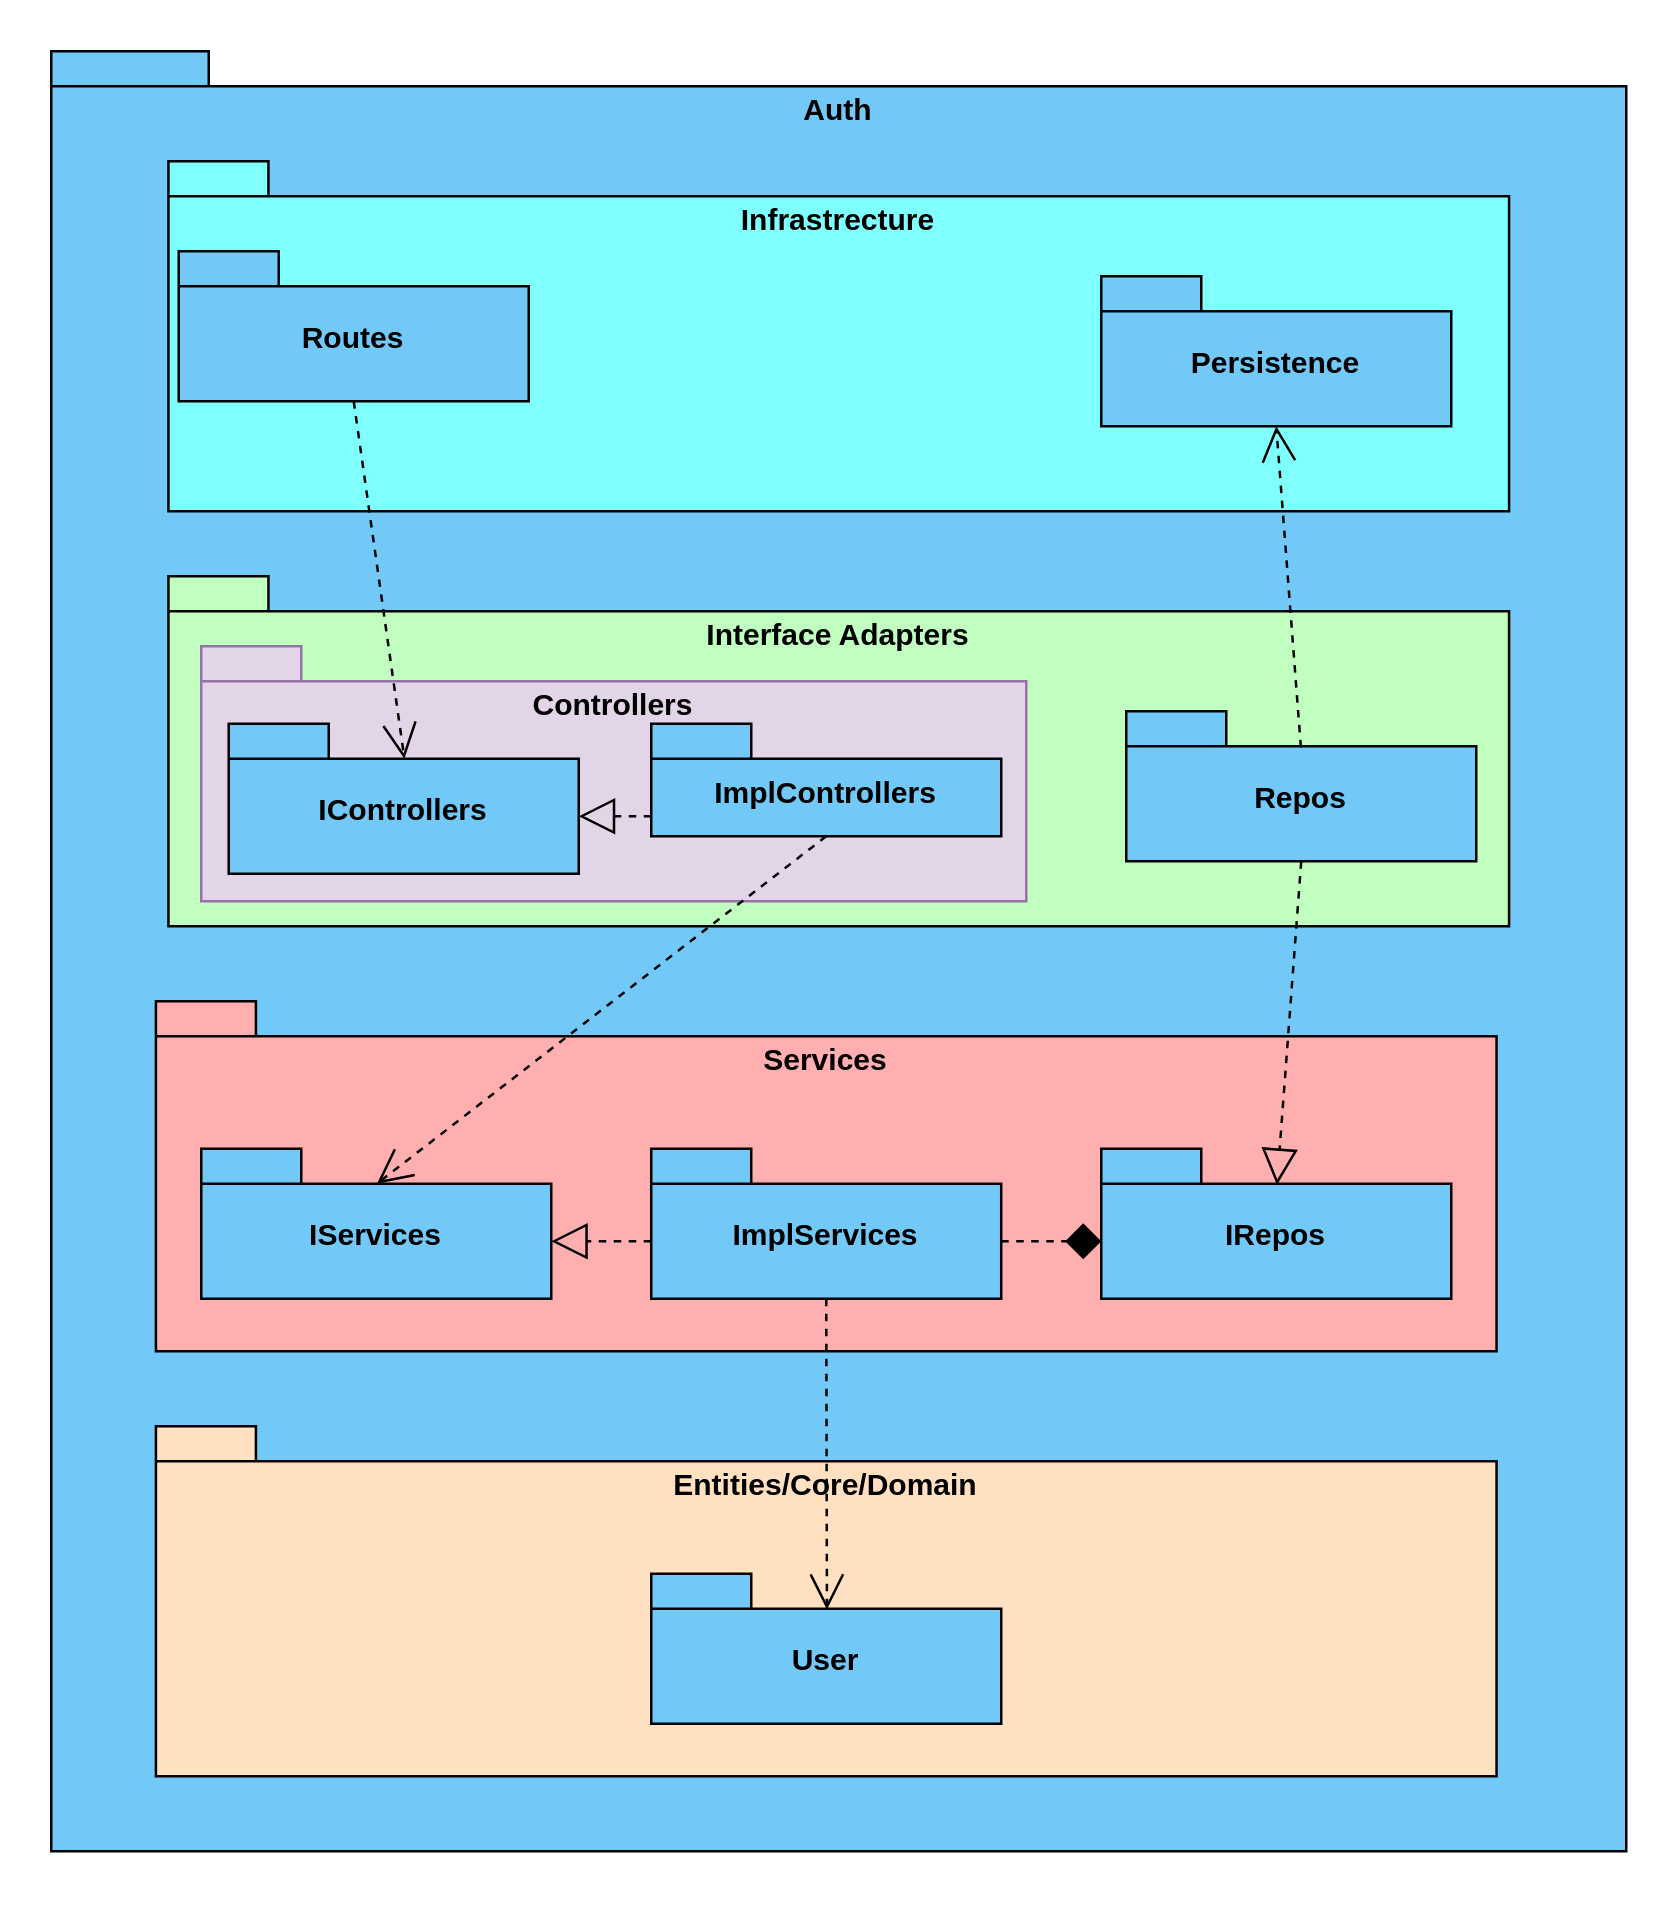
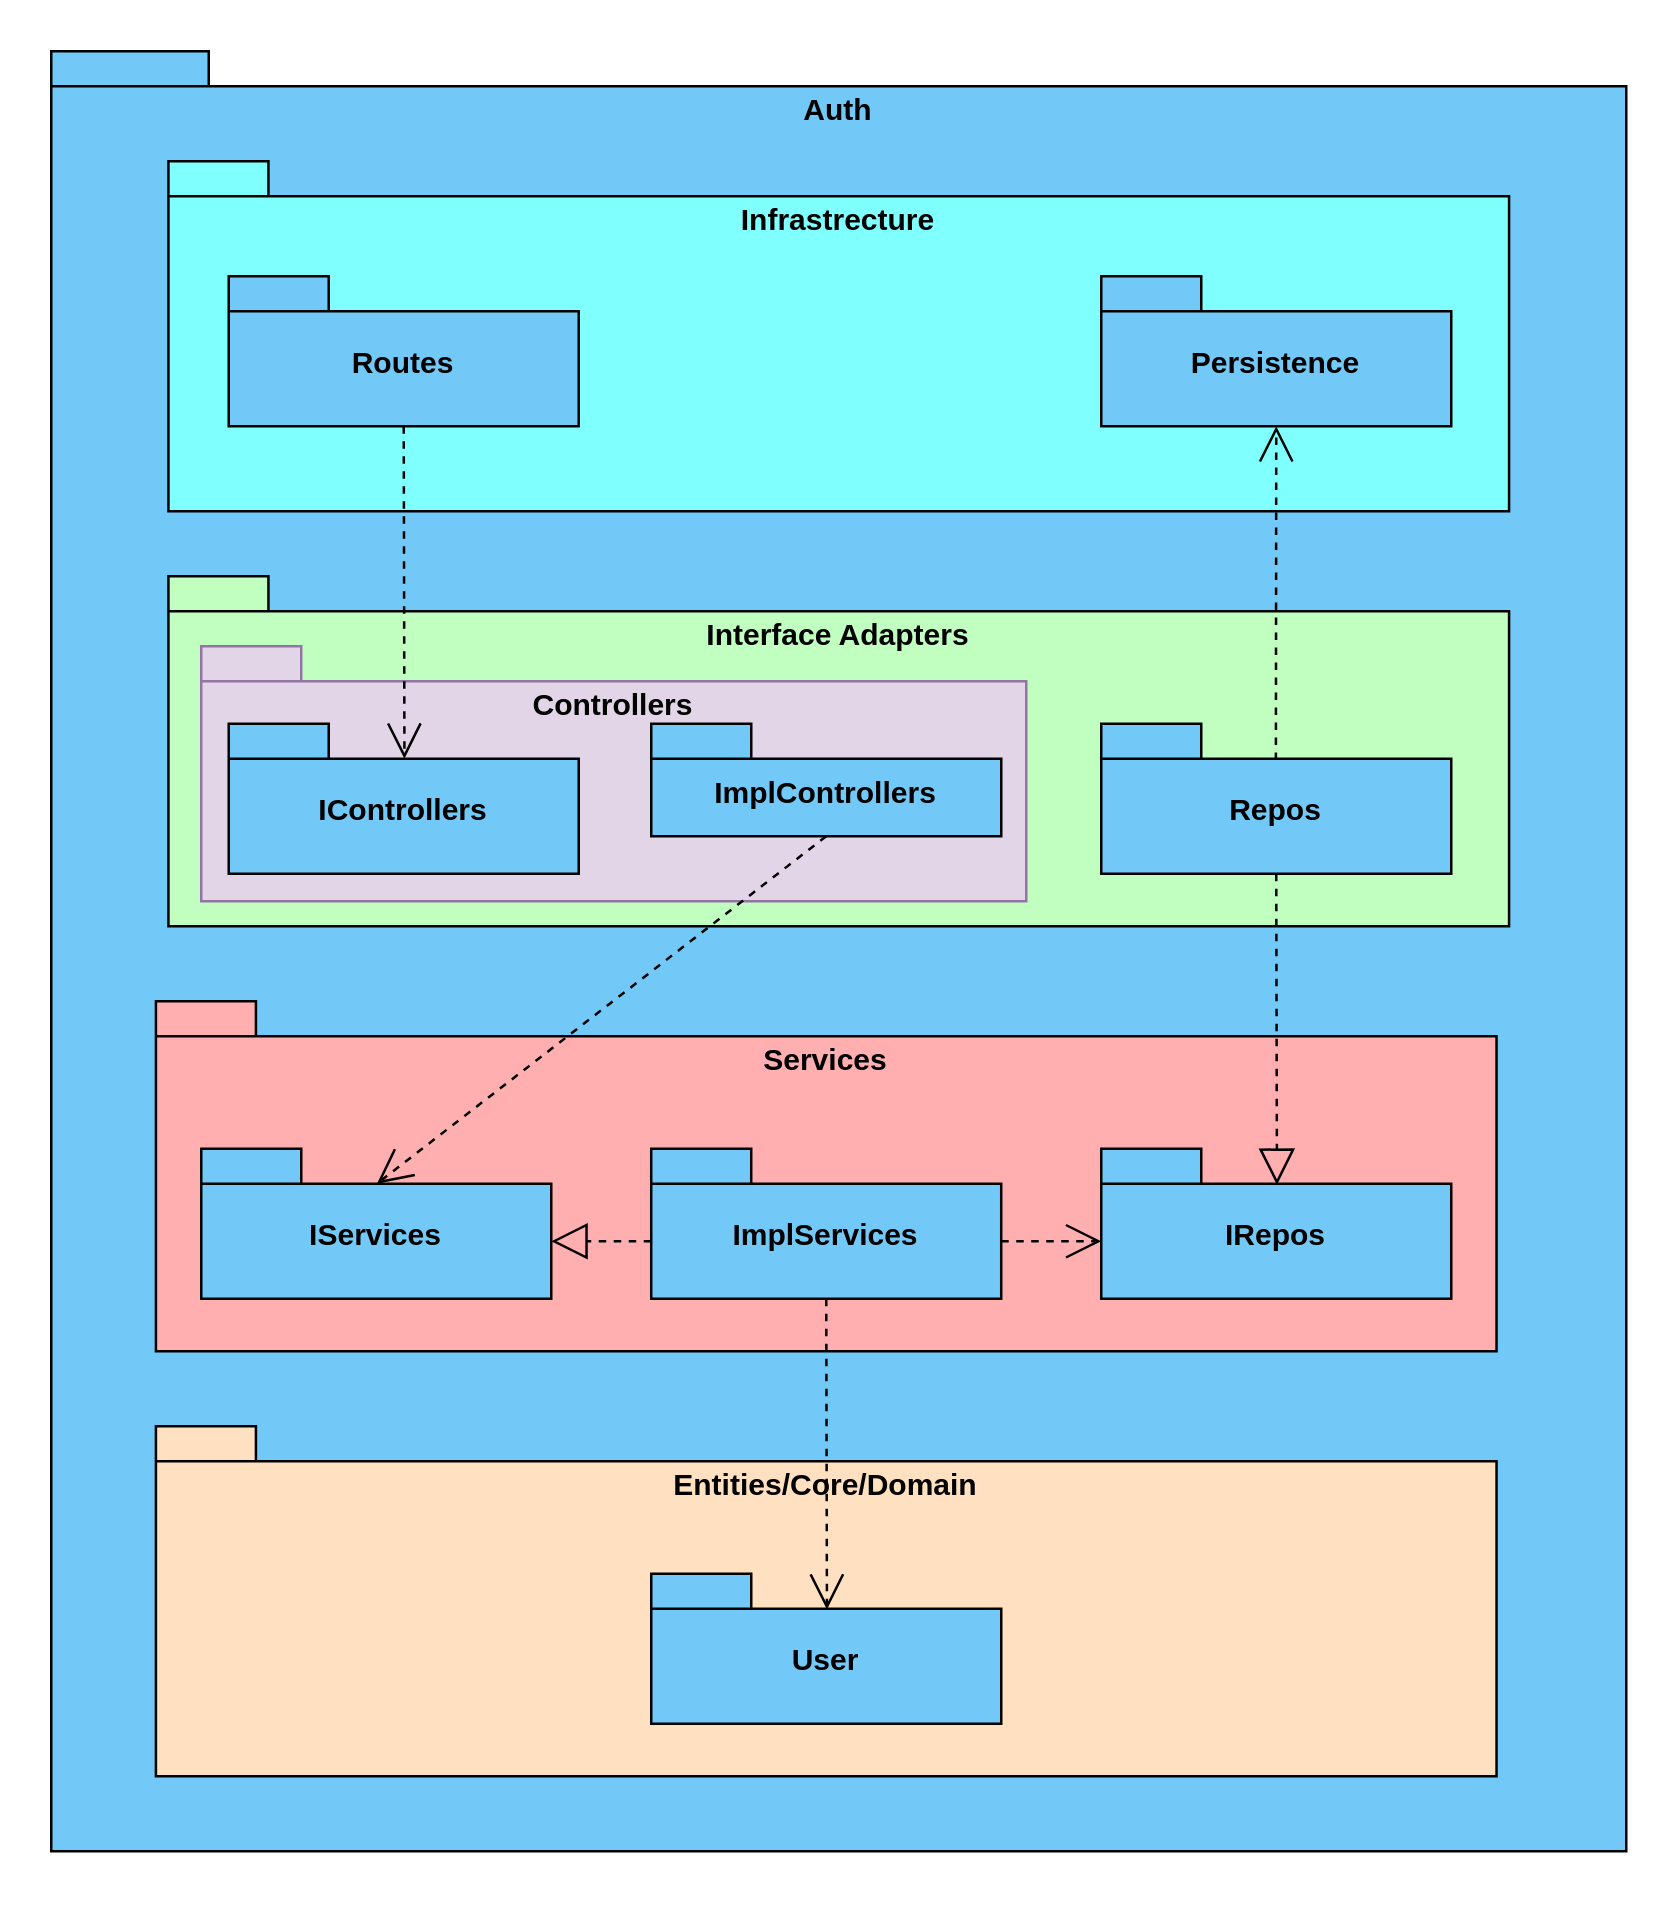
- <mxCell id="4" value="Routes" style="shape=folder;fontStyle=1;spacingTop=10;tabWidth=40;tabHeight=14;tabPosition=left;html=1;whiteSpace=wrap;fillColor=#72C9F7;" vertex="1" parent="1"><mxGeometry x="70.99" y="100" width="140" height="60" as="geometry" /></mxCell>
+ <mxCell id="4" value="Routes" style="shape=folder;fontStyle=1;spacingTop=10;tabWidth=40;tabHeight=14;tabPosition=left;html=1;whiteSpace=wrap;fillColor=#72C9F7;" vertex="1" parent="1"><mxGeometry x="90.99" y="110" width="140" height="60" as="geometry" /></mxCell>
- <mxCell id="8" value="Repos" style="shape=folder;fontStyle=1;spacingTop=10;tabWidth=40;tabHeight=14;tabPosition=left;html=1;whiteSpace=wrap;fillColor=#72C9F7;" vertex="1" parent="1"><mxGeometry x="450" y="284" width="140" height="60" as="geometry" /></mxCell>
+ <mxCell id="8" value="Repos" style="shape=folder;fontStyle=1;spacingTop=10;tabWidth=40;tabHeight=14;tabPosition=left;html=1;whiteSpace=wrap;fillColor=#72C9F7;" vertex="1" parent="1"><mxGeometry x="440" y="289" width="140" height="60" as="geometry" /></mxCell>
- <mxCell id="20" value="" style="endArrow=block;dashed=1;endFill=0;endSize=12;html=1;rounded=0;exitX=0;exitY=0;exitDx=0;exitDy=37;exitPerimeter=0;entryX=0;entryY=0;entryDx=140;entryDy=37;entryPerimeter=0;" edge="1" parent="1" source="10" target="9"><mxGeometry width="160" relative="1" as="geometry"><mxPoint x="270" y="506" as="sourcePoint" /><mxPoint x="230" y="506" as="targetPoint" /></mxGeometry></mxCell>
- <mxCell id="17" value="" style="endArrow=diamond;endSize=12;dashed=1;html=1;rounded=0;exitX=0;exitY=0;exitDx=140;exitDy=37;exitPerimeter=0;entryX=0;entryY=0;entryDx=0;entryDy=37;entryPerimeter=0;" edge="1" parent="1" source="14" target="12"><mxGeometry width="160" relative="1" as="geometry"><mxPoint x="280" y="470" as="sourcePoint" /><mxPoint x="440" y="470" as="targetPoint" /></mxGeometry></mxCell>
+ <mxCell id="17" value="" style="endArrow=open;endSize=12;dashed=1;html=1;rounded=0;exitX=0;exitY=0;exitDx=140;exitDy=37;exitPerimeter=0;entryX=0;entryY=0;entryDx=0;entryDy=37;entryPerimeter=0;" edge="1" parent="1" source="14" target="12"><mxGeometry width="160" relative="1" as="geometry"><mxPoint x="280" y="470" as="sourcePoint" /><mxPoint x="440" y="470" as="targetPoint" /></mxGeometry></mxCell>
